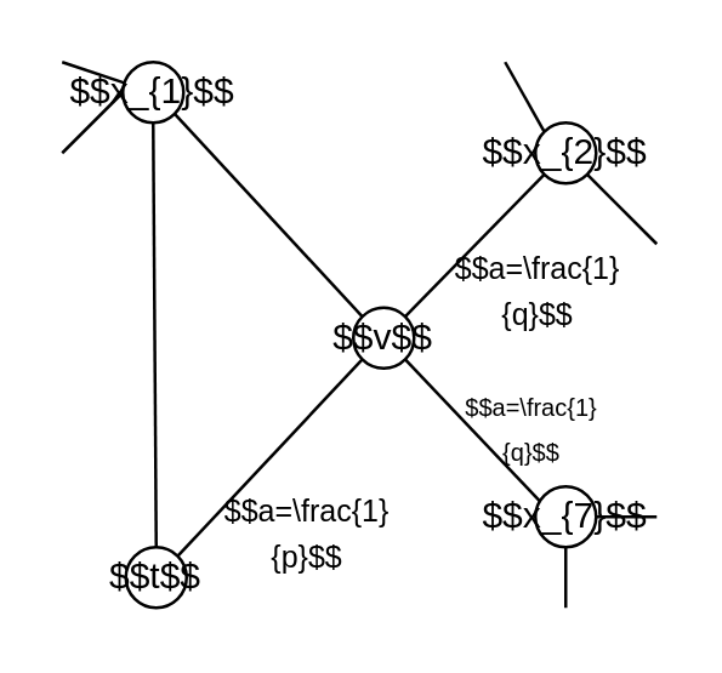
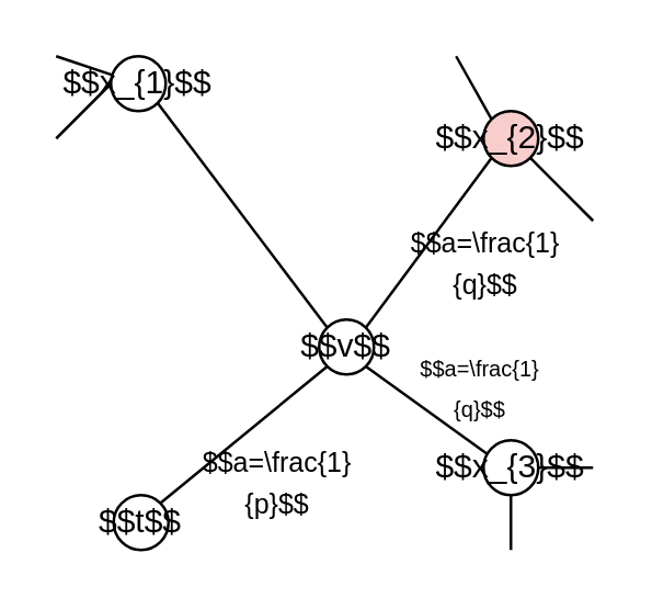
- <mxCell id="4" value="$$x_{2}$$" style="ellipse;whiteSpace=wrap;html=1;aspect=fixed;" parent="1" vertex="1"><mxGeometry x="176" y="40" width="20" height="20" as="geometry" /></mxCell>
+ <mxCell id="4" value="$$x_{2}$$" style="ellipse;whiteSpace=wrap;html=1;aspect=fixed;fillColor=#f8cecc;" parent="1" vertex="1"><mxGeometry x="176" y="40" width="20" height="20" as="geometry" /></mxCell>
- <mxCell id="21" value="" style="endArrow=none;html=1;rounded=0;entryX=0.5;entryY=1;entryDx=0;entryDy=0;exitX=0.5;exitY=0;exitDx=0;exitDy=0;" edge="1" parent="1" source="2" target="3"><mxGeometry width="50" height="50" relative="1" as="geometry"><mxPoint x="128.929" y="128.929" as="sourcePoint" /><mxPoint x="67.071" y="67.071" as="targetPoint" /></mxGeometry></mxCell>
- <mxCell id="5" value="$$v$$" style="ellipse;whiteSpace=wrap;html=1;aspect=fixed;" parent="1" vertex="1"><mxGeometry x="116" y="101" width="20" height="20" as="geometry" /></mxCell>
+ <mxCell id="5" value="$$v$$" style="ellipse;whiteSpace=wrap;html=1;aspect=fixed;" parent="1" vertex="1"><mxGeometry x="116" y="116" width="20" height="20" as="geometry" /></mxCell>
- <mxCell id="12" value="$$x_{7}$$" style="ellipse;whiteSpace=wrap;html=1;aspect=fixed;" parent="1" vertex="1"><mxGeometry x="176" y="160" width="20" height="20" as="geometry" /></mxCell>
+ <mxCell id="12" value="$$x_{3}$$" style="ellipse;whiteSpace=wrap;html=1;aspect=fixed;" parent="1" vertex="1"><mxGeometry x="176" y="160" width="20" height="20" as="geometry" /></mxCell>
